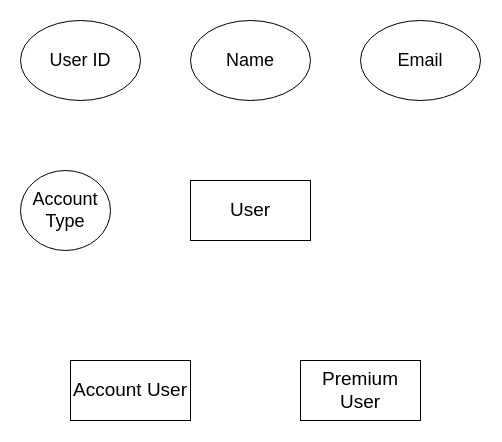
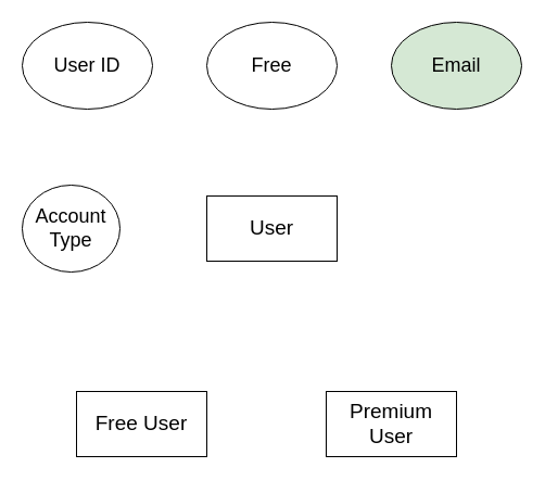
- <mxCell id="4" value="Name" style="ellipse;whiteSpace=wrap;html=1;fontSize=18;" vertex="1" parent="1"><mxGeometry x="190" y="20" width="120" height="80" as="geometry" /></mxCell>
+ <mxCell id="4" value="Free" style="ellipse;whiteSpace=wrap;html=1;fontSize=18;" vertex="1" parent="1"><mxGeometry x="190" y="20" width="120" height="80" as="geometry" /></mxCell>
- <mxCell id="5" value="Email" style="ellipse;whiteSpace=wrap;html=1;fontSize=18;" vertex="1" parent="1"><mxGeometry x="360" y="20" width="120" height="80" as="geometry" /></mxCell>
+ <mxCell id="5" value="Email" style="ellipse;whiteSpace=wrap;html=1;fontSize=18;fillColor=#d5e8d4;" vertex="1" parent="1"><mxGeometry x="360" y="20" width="120" height="80" as="geometry" /></mxCell>
- <mxCell id="7" value="Account User" style="rounded=0;whiteSpace=wrap;html=1;fontSize=19;" vertex="1" parent="1"><mxGeometry x="70" y="360" width="120" height="60" as="geometry" /></mxCell>
+ <mxCell id="7" value="Free User" style="rounded=0;whiteSpace=wrap;html=1;fontSize=19;" vertex="1" parent="1"><mxGeometry x="70" y="360" width="120" height="60" as="geometry" /></mxCell>
